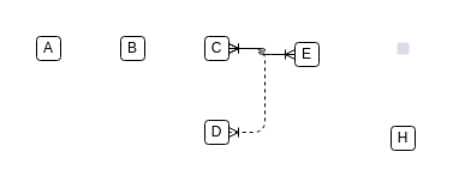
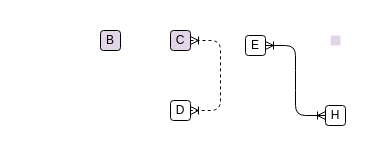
- <mxCell style="rounded=1;whiteSpace=wrap;verticalAlign=middle;align=center;" id="4" parent="3" value="A" vertex="1"><mxGeometry width="20" height="20" as="geometry" x="0" y="0" /></mxCell>
- <mxCell style="rounded=1;whiteSpace=wrap;verticalAlign=middle;align=center;" id="5" parent="3" value="B" vertex="1"><mxGeometry width="20" height="20" as="geometry" x="70" y="0" /></mxCell>
+ <mxCell style="rounded=1;whiteSpace=wrap;verticalAlign=middle;align=center;fillColor=#e1d5e7;" id="5" parent="3" value="B" vertex="1"><mxGeometry width="20" height="20" as="geometry" x="70" y="0" /></mxCell>
- <mxCell style="rounded=1;whiteSpace=wrap;verticalAlign=middle;align=center;" id="7" parent="6" value="C" vertex="1"><mxGeometry width="20" height="20" as="geometry" x="0" y="0" /></mxCell>
+ <mxCell style="rounded=1;whiteSpace=wrap;verticalAlign=middle;align=center;fillColor=#e1d5e7;" id="7" parent="6" value="C" vertex="1"><mxGeometry width="20" height="20" as="geometry" x="0" y="0" /></mxCell>
- <mxCell id="17" source="11" target="7" parent="1" edge="1" style="edgeStyle=entityRelationEdgeStyle;fontSize=12;html=1;endArrow=ERoneToMany;startArrow=ERoneToMany;"><mxGeometry relative="1" as="geometry" /></mxCell>
+ <mxCell id="17" source="11" target="15" parent="1" edge="1" style="edgeStyle=entityRelationEdgeStyle;fontSize=12;html=1;endArrow=ERoneToMany;startArrow=ERoneToMany;"><mxGeometry relative="1" as="geometry" /></mxCell>
